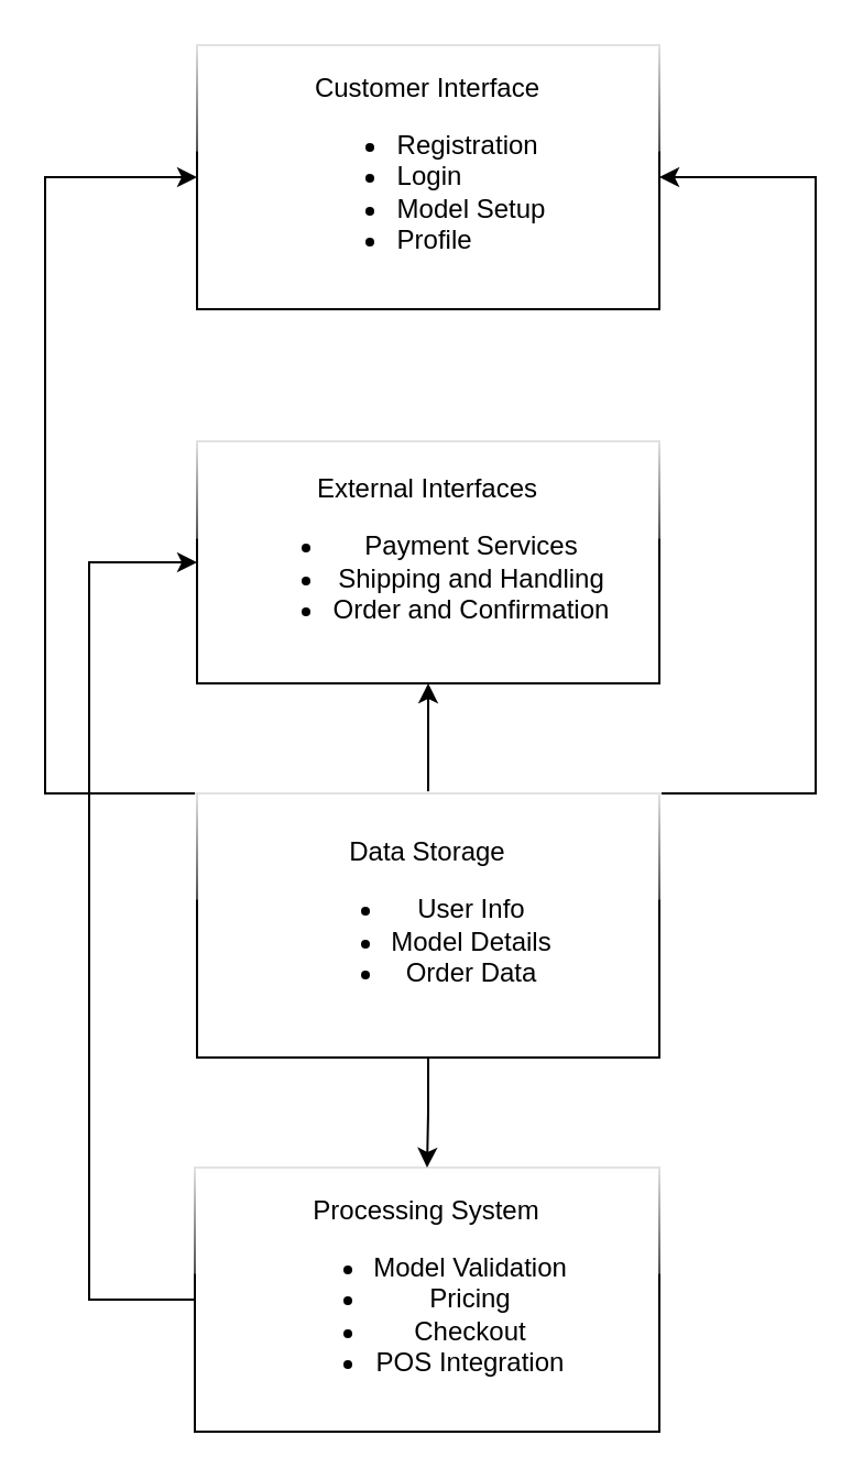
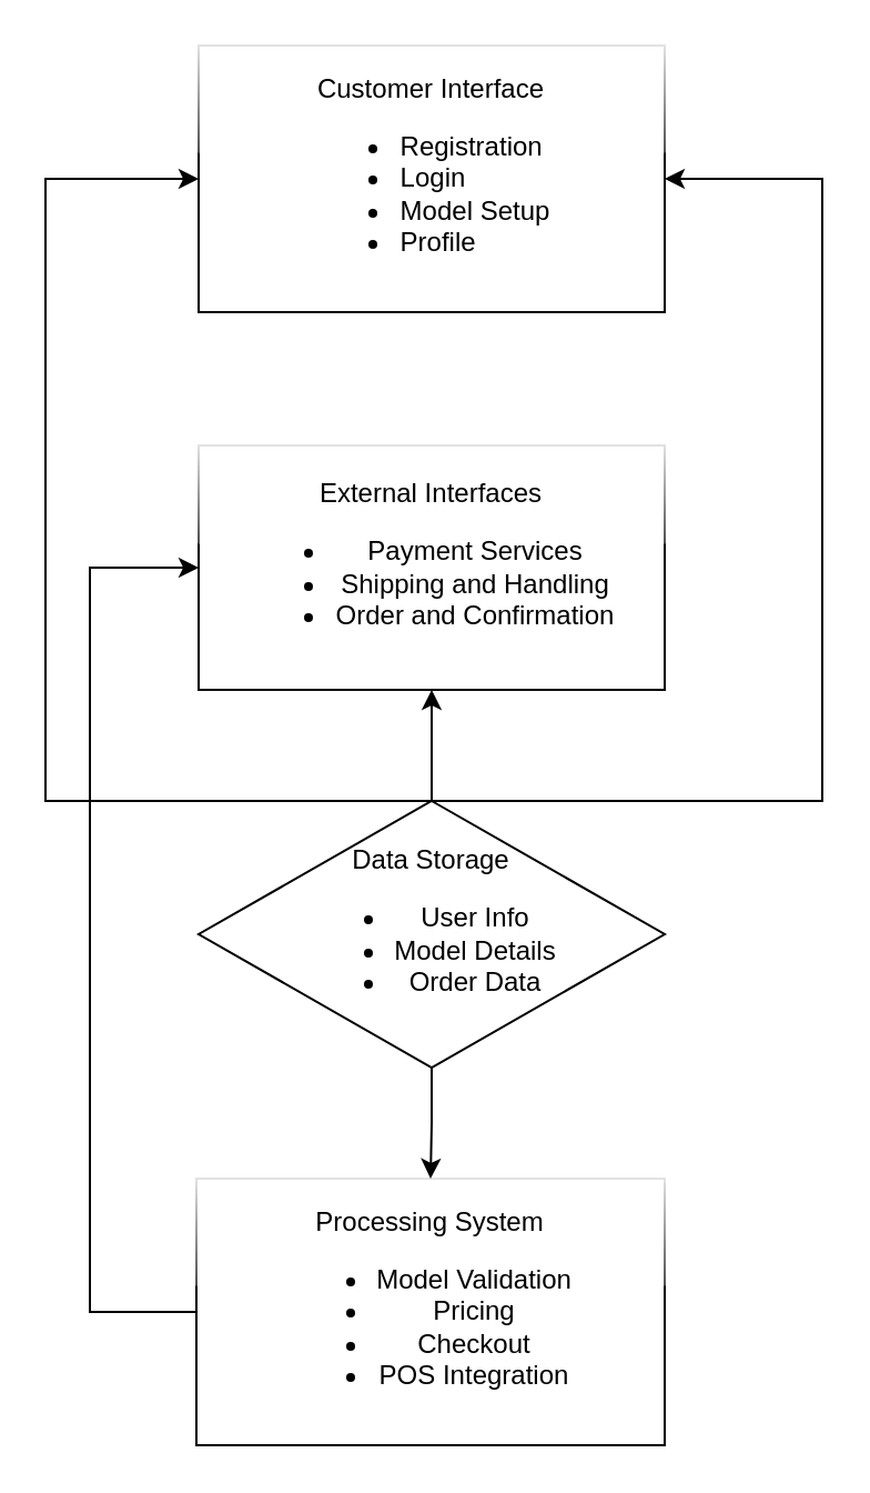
- <mxCell id="10" value="Data Storage&lt;br&gt;&lt;ul&gt;&lt;li&gt;User Info&lt;/li&gt;&lt;li&gt;Model Details&lt;/li&gt;&lt;li&gt;Order Data&lt;/li&gt;&lt;/ul&gt;" style="rounded=0;whiteSpace=wrap;html=1;fontSize=12;glass=1;strokeWidth=1;shadow=0;" parent="1" vertex="1"><mxGeometry x="89" y="360" width="210" height="120" as="geometry" /></mxCell>
+ <mxCell id="10" value="Data Storage&lt;br&gt;&lt;ul&gt;&lt;li&gt;User Info&lt;/li&gt;&lt;li&gt;Model Details&lt;/li&gt;&lt;li&gt;Order Data&lt;/li&gt;&lt;/ul&gt;" style="rhombus;whiteSpace=wrap;html=1;fontSize=12;glass=1;strokeWidth=1;shadow=0;" parent="1" vertex="1"><mxGeometry x="89" y="360" width="210" height="120" as="geometry" /></mxCell>
